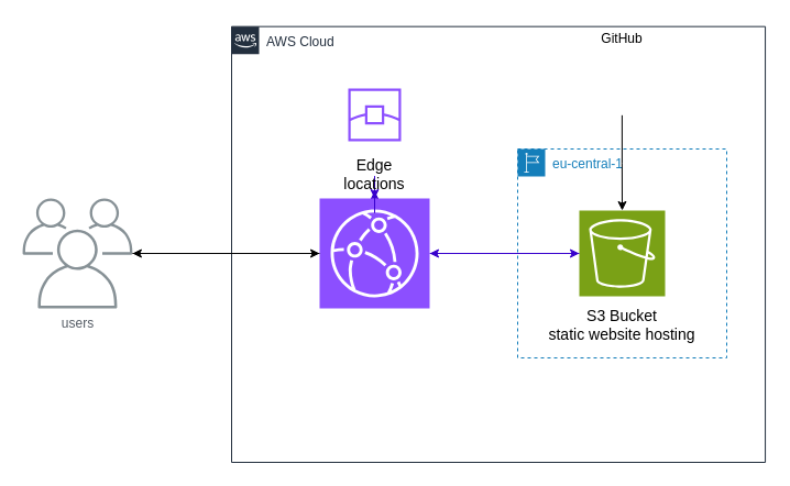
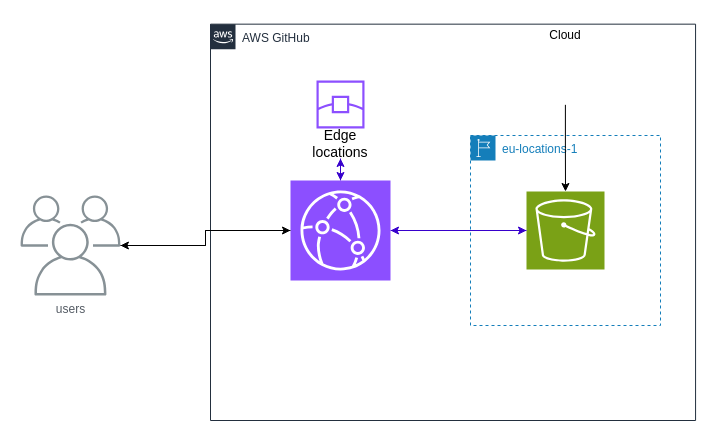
- <mxCell id="18" value="GitHub" style="text;html=1;strokeColor=none;fillColor=none;align=center;verticalAlign=middle;whiteSpace=wrap;rounded=0;" vertex="1" parent="1"><mxGeometry x="535" y="20" width="60" height="30" as="geometry" /></mxCell>
+ <mxCell id="18" value="Cloud" style="text;html=1;strokeColor=none;fillColor=none;align=center;verticalAlign=middle;whiteSpace=wrap;rounded=0;" vertex="1" parent="1"><mxGeometry x="535" y="20" width="60" height="30" as="geometry" /></mxCell>
- <mxCell id="2" value="AWS Cloud" style="points=[[0,0],[0.25,0],[0.5,0],[0.75,0],[1,0],[1,0.25],[1,0.5],[1,0.75],[1,1],[0.75,1],[0.5,1],[0.25,1],[0,1],[0,0.75],[0,0.5],[0,0.25]];outlineConnect=0;gradientColor=none;html=1;whiteSpace=wrap;fontSize=12;fontStyle=0;container=1;pointerEvents=0;collapsible=0;recursiveResize=0;shape=mxgraph.aws4.group;grIcon=mxgraph.aws4.group_aws_cloud_alt;strokeColor=#232F3E;fillColor=none;verticalAlign=top;align=left;spacingLeft=30;fontColor=#232F3E;dashed=0;" parent="1" vertex="1"><mxGeometry x="210" y="23.66" width="485.07" height="396.34" as="geometry" /></mxCell>
+ <mxCell id="2" value="AWS GitHub" style="points=[[0,0],[0.25,0],[0.5,0],[0.75,0],[1,0],[1,0.25],[1,0.5],[1,0.75],[1,1],[0.75,1],[0.5,1],[0.25,1],[0,1],[0,0.75],[0,0.5],[0,0.25]];outlineConnect=0;gradientColor=none;html=1;whiteSpace=wrap;fontSize=12;fontStyle=0;container=1;pointerEvents=0;collapsible=0;recursiveResize=0;shape=mxgraph.aws4.group;grIcon=mxgraph.aws4.group_aws_cloud_alt;strokeColor=#232F3E;fillColor=none;verticalAlign=top;align=left;spacingLeft=30;fontColor=#232F3E;dashed=0;" parent="1" vertex="1"><mxGeometry x="210" y="23.66" width="485.07" height="396.34" as="geometry" /></mxCell>
- <mxCell id="3" value="eu-central-1" style="points=[[0,0],[0.25,0],[0.5,0],[0.75,0],[1,0],[1,0.25],[1,0.5],[1,0.75],[1,1],[0.75,1],[0.5,1],[0.25,1],[0,1],[0,0.75],[0,0.5],[0,0.25]];outlineConnect=0;gradientColor=none;html=1;whiteSpace=wrap;fontSize=12;fontStyle=0;container=1;pointerEvents=0;collapsible=0;recursiveResize=0;shape=mxgraph.aws4.group;grIcon=mxgraph.aws4.group_region;strokeColor=#147EBA;fillColor=none;verticalAlign=top;align=left;spacingLeft=30;fontColor=#147EBA;dashed=1;" parent="2" vertex="1"><mxGeometry x="260" y="111.34" width="190" height="190" as="geometry" /></mxCell>
+ <mxCell id="3" value="eu-locations-1" style="points=[[0,0],[0.25,0],[0.5,0],[0.75,0],[1,0],[1,0.25],[1,0.5],[1,0.75],[1,1],[0.75,1],[0.5,1],[0.25,1],[0,1],[0,0.75],[0,0.5],[0,0.25]];outlineConnect=0;gradientColor=none;html=1;whiteSpace=wrap;fontSize=12;fontStyle=0;container=1;pointerEvents=0;collapsible=0;recursiveResize=0;shape=mxgraph.aws4.group;grIcon=mxgraph.aws4.group_region;strokeColor=#147EBA;fillColor=none;verticalAlign=top;align=left;spacingLeft=30;fontColor=#147EBA;dashed=1;" parent="2" vertex="1"><mxGeometry x="260" y="111.34" width="190" height="190" as="geometry" /></mxCell>
- <mxCell id="12" value="&lt;font style=&quot;font-size: 14px;&quot;&gt;Edge locations&lt;/font&gt;" style="text;html=1;strokeColor=none;fillColor=none;align=center;verticalAlign=middle;whiteSpace=wrap;rounded=0;" parent="2" vertex="1"><mxGeometry x="100" y="119.34" width="60" height="30" as="geometry" /></mxCell>
+ <mxCell id="12" value="&lt;font style=&quot;font-size: 14px;&quot;&gt;Edge locations&lt;/font&gt;" style="text;html=1;strokeColor=none;fillColor=none;align=center;verticalAlign=middle;whiteSpace=wrap;rounded=0;" parent="2" vertex="1"><mxGeometry x="100" y="104.34" width="60" height="30" as="geometry" /></mxCell>
- <mxCell id="15" value="users" style="sketch=0;outlineConnect=0;gradientColor=none;fontColor=#545B64;strokeColor=none;fillColor=#879196;dashed=0;verticalLabelPosition=bottom;verticalAlign=top;align=center;html=1;fontSize=12;fontStyle=0;aspect=fixed;shape=mxgraph.aws4.illustration_users;pointerEvents=1" parent="1" vertex="1"><mxGeometry x="20" y="180" width="100" height="100" as="geometry" /></mxCell>
+ <mxCell id="15" value="users" style="sketch=0;outlineConnect=0;gradientColor=none;fontColor=#545B64;strokeColor=none;fillColor=#879196;dashed=0;verticalLabelPosition=bottom;verticalAlign=top;align=center;html=1;fontSize=12;fontStyle=0;aspect=fixed;shape=mxgraph.aws4.illustration_users;pointerEvents=1" parent="1" vertex="1"><mxGeometry x="20" y="195" width="100" height="100" as="geometry" /></mxCell>
- <mxCell id="5" value="&lt;font style=&quot;font-size: 14px;&quot;&gt;S3 Bucket&lt;br&gt;static website hosting&lt;/font&gt;" style="text;html=1;strokeColor=none;fillColor=none;align=center;verticalAlign=middle;whiteSpace=wrap;rounded=0;" parent="3" vertex="1"><mxGeometry x="25" y="140" width="140" height="40" as="geometry" /></mxCell>
